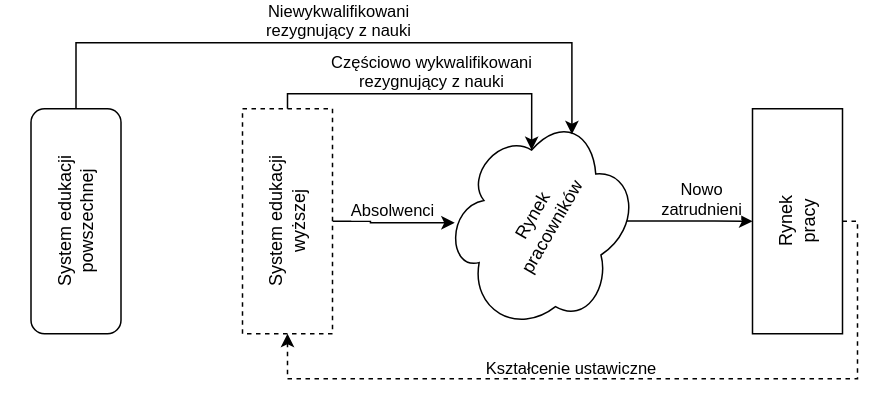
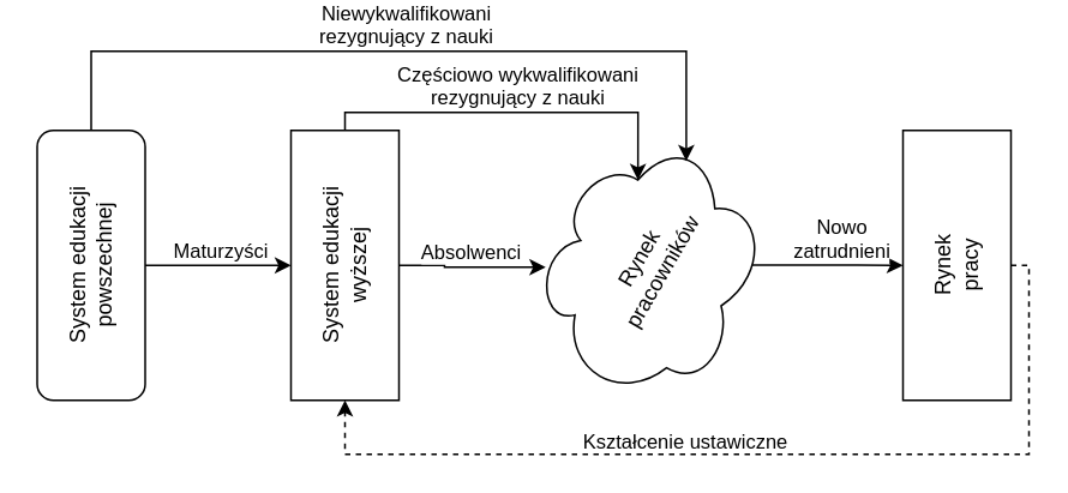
+ <mxCell id="2" value="" style="edgeStyle=orthogonalEdgeStyle;rounded=0;orthogonalLoop=1;jettySize=auto;html=1;" edge="1" parent="1" source="4" target="7"><mxGeometry relative="1" as="geometry" /></mxCell>
+ <mxCell id="3" value="Maturzyści" style="edgeLabel;html=1;align=center;verticalAlign=bottom;resizable=0;points=[];" vertex="1" connectable="0" parent="2"><mxGeometry relative="1" as="geometry"><mxPoint as="offset" /></mxGeometry></mxCell>
- <mxCell id="7" value="System edukacji&lt;br&gt;wyższej" style="rounded=0;whiteSpace=wrap;html=1;horizontal=0;dashed=1;" vertex="1" parent="1"><mxGeometry x="161" y="64" width="60" height="150" as="geometry" /></mxCell>
+ <mxCell id="7" value="System edukacji&lt;br&gt;wyższej" style="rounded=0;whiteSpace=wrap;html=1;horizontal=0;" vertex="1" parent="1"><mxGeometry x="161" y="64" width="60" height="150" as="geometry" /></mxCell>
